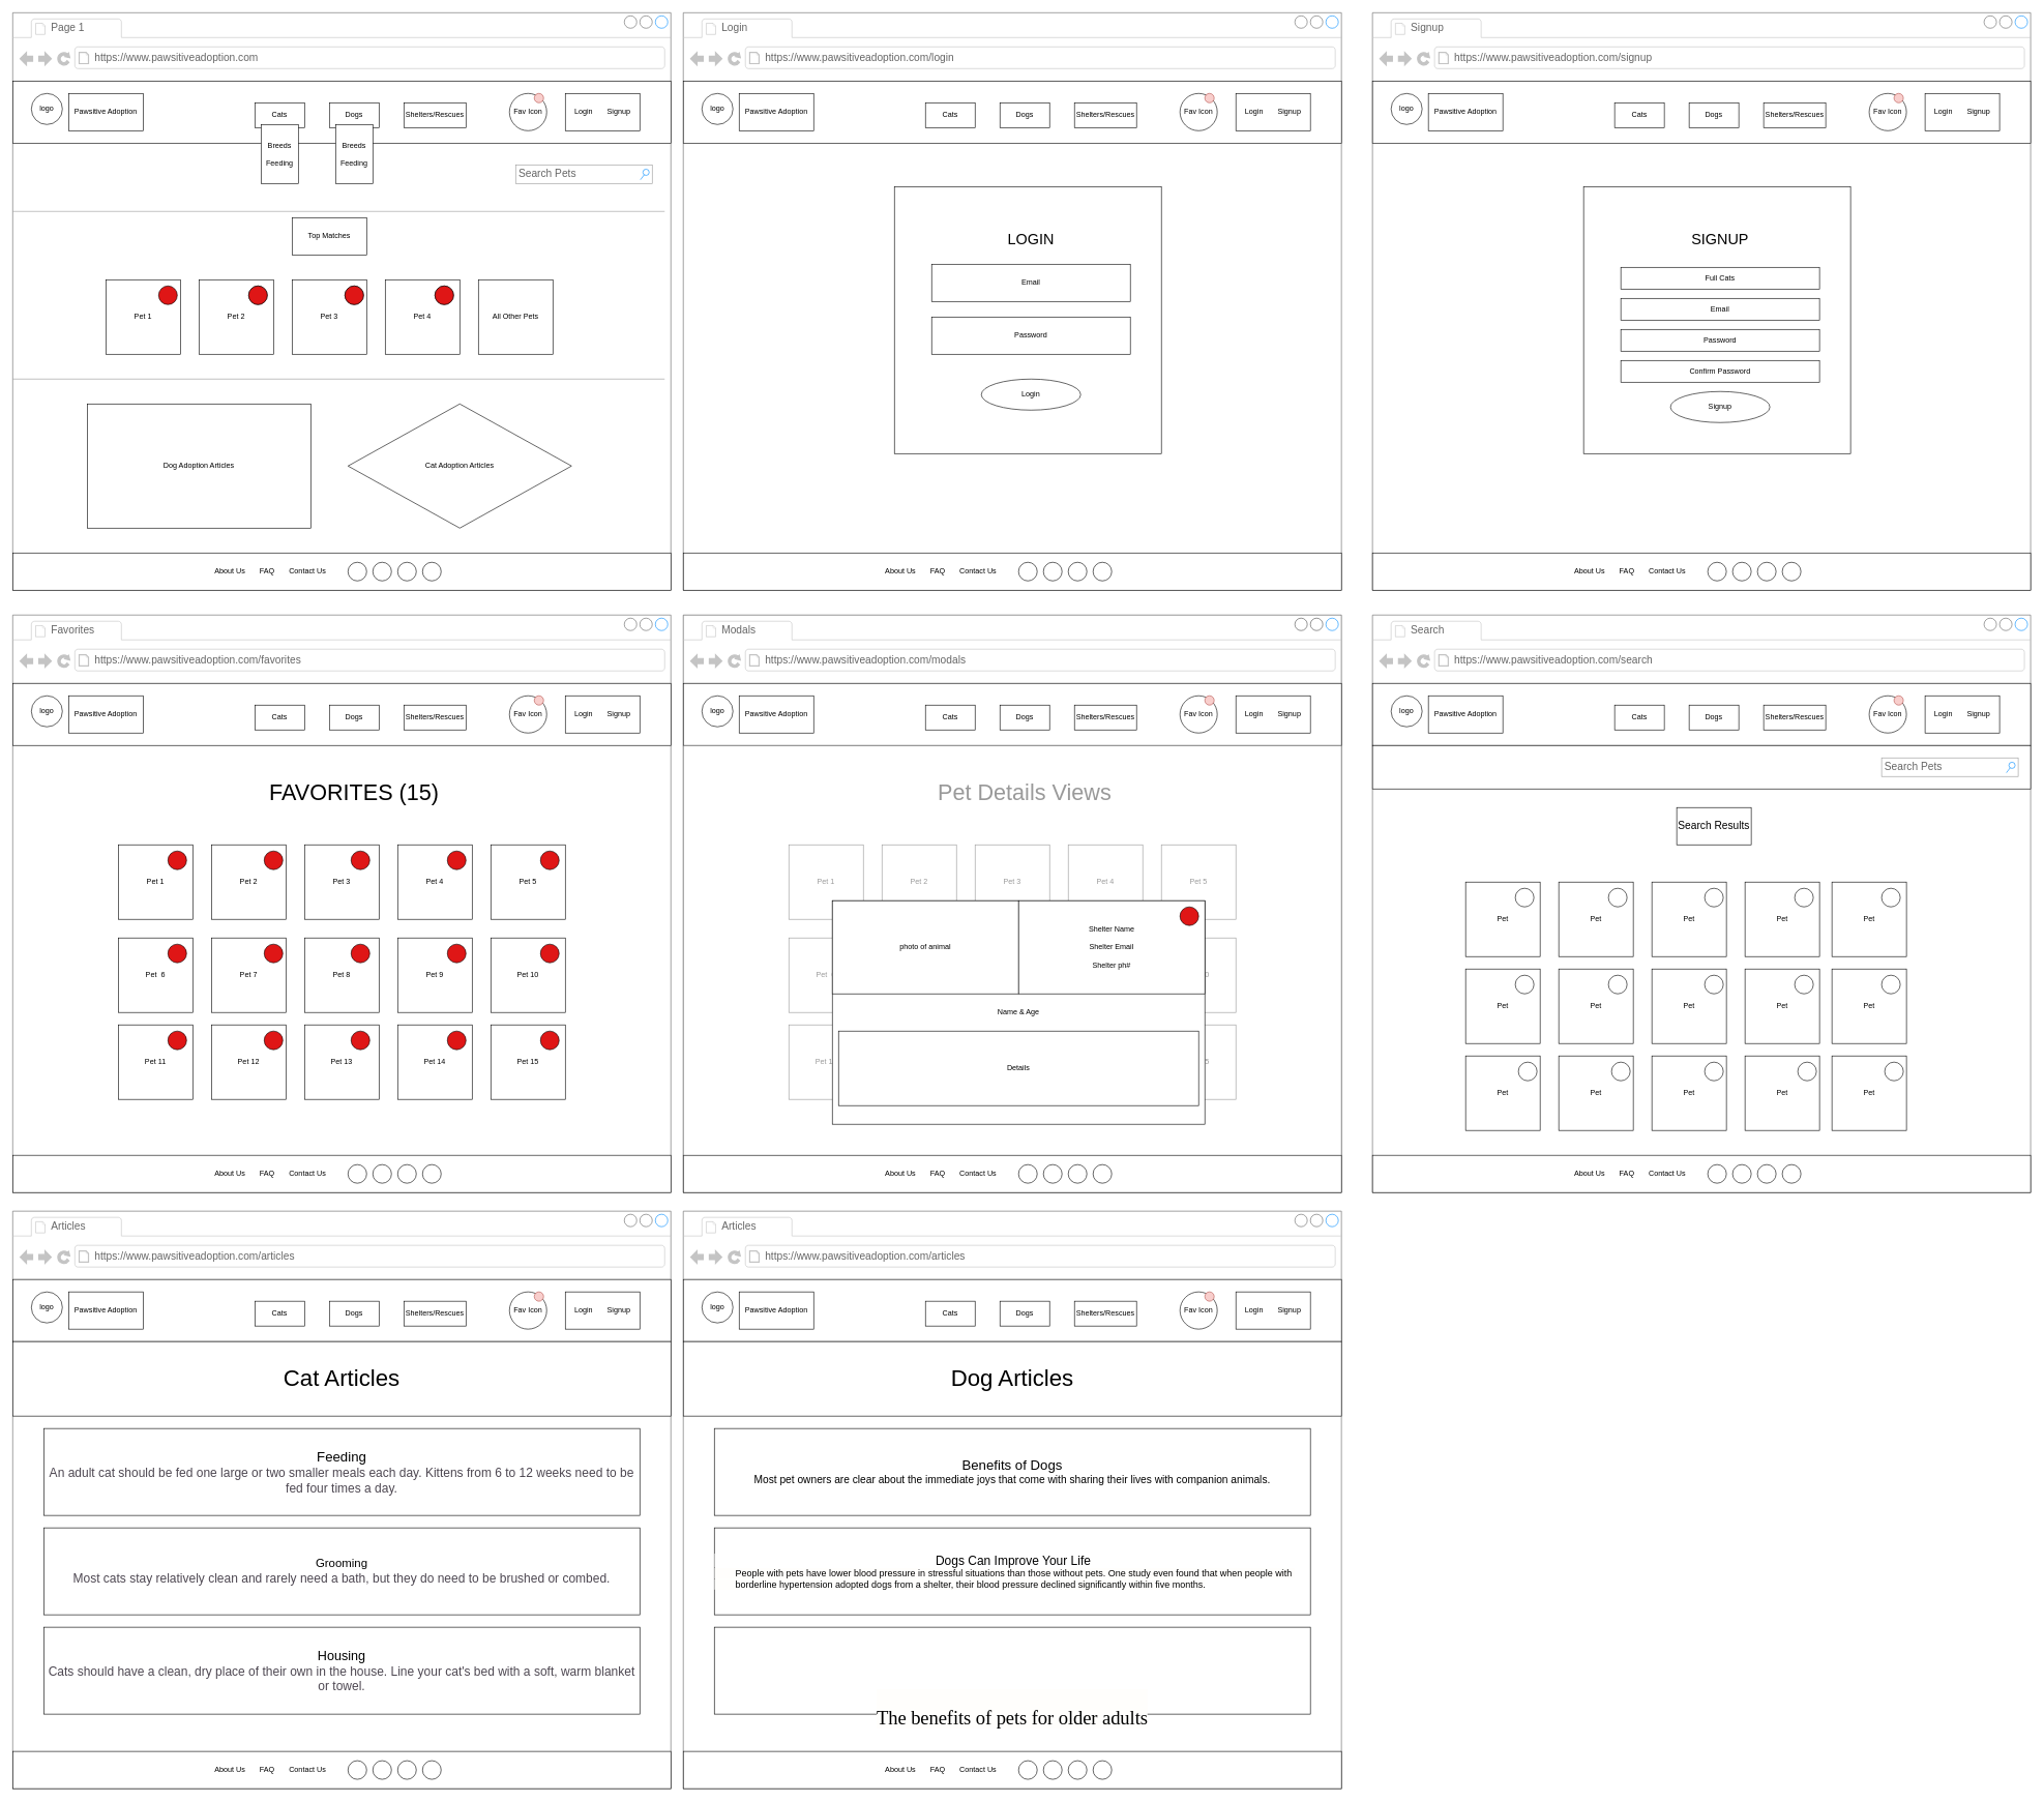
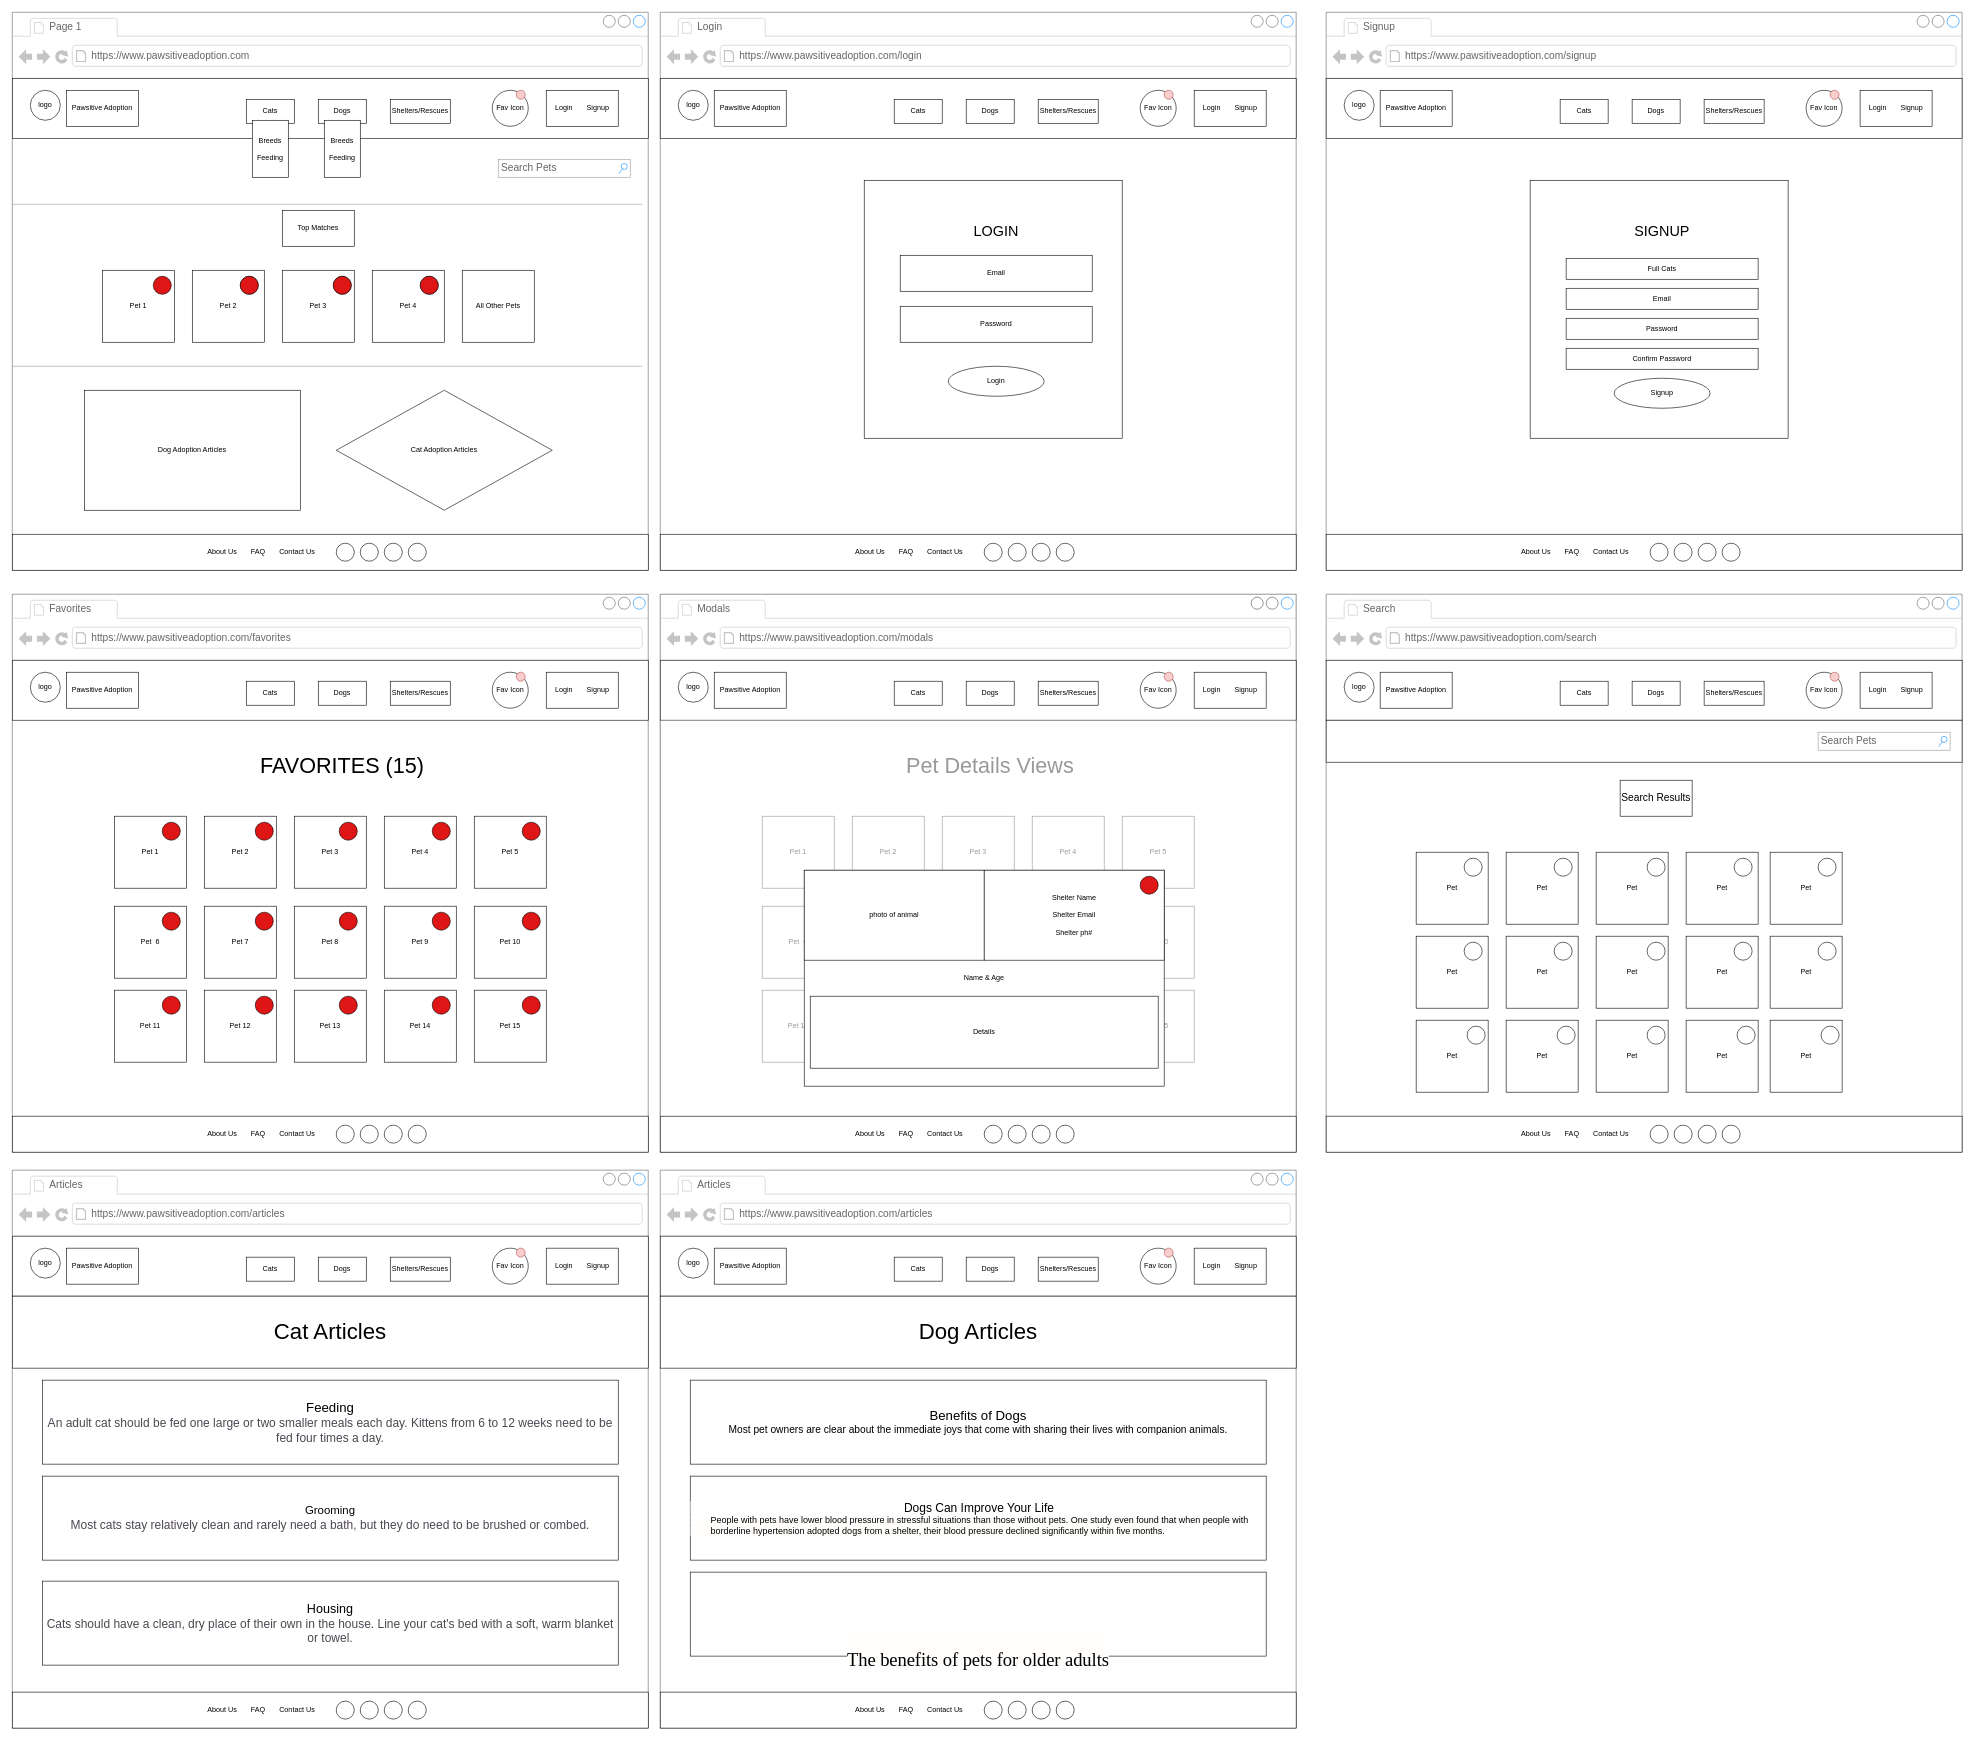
- <mxCell id="278" value="&lt;font style=&quot;font-size: 21px;&quot;&gt;Housing&lt;/font&gt;&lt;br style=&quot;box-sizing: border-box; color: rgb(77, 71, 81); font-family: &amp;quot;Nexa Regular&amp;quot;, arial, helvetica, sans-serif; font-size: 20px; text-align: start; background-color: rgb(255, 255, 255);&quot;&gt;&lt;span style=&quot;color: rgb(77, 71, 81); font-family: &amp;quot;Nexa Regular&amp;quot;, arial, helvetica, sans-serif; font-size: 20px; text-align: start; background-color: rgb(255, 255, 255);&quot;&gt;Cats should have a clean, dry place of their own in the house. Line your cat's bed with a soft, warm blanket or towel.&lt;/span&gt;" style="rounded=0;whiteSpace=wrap;html=1;" vertex="1" parent="253"><mxGeometry x="50" y="670" width="960" height="140" as="geometry" /></mxCell>
+ <mxCell id="278" value="&lt;font style=&quot;font-size: 21px;&quot;&gt;Housing&lt;/font&gt;&lt;br style=&quot;box-sizing: border-box; color: rgb(77, 71, 81); font-family: &amp;quot;Nexa Regular&amp;quot;, arial, helvetica, sans-serif; font-size: 20px; text-align: start; background-color: rgb(255, 255, 255);&quot;&gt;&lt;span style=&quot;color: rgb(77, 71, 81); font-family: &amp;quot;Nexa Regular&amp;quot;, arial, helvetica, sans-serif; font-size: 20px; text-align: start; background-color: rgb(255, 255, 255);&quot;&gt;Cats should have a clean, dry place of their own in the house. Line your cat's bed with a soft, warm blanket or towel.&lt;/span&gt;" style="rounded=0;whiteSpace=wrap;html=1;" vertex="1" parent="253"><mxGeometry x="50" y="685" width="960" height="140" as="geometry" /></mxCell>
